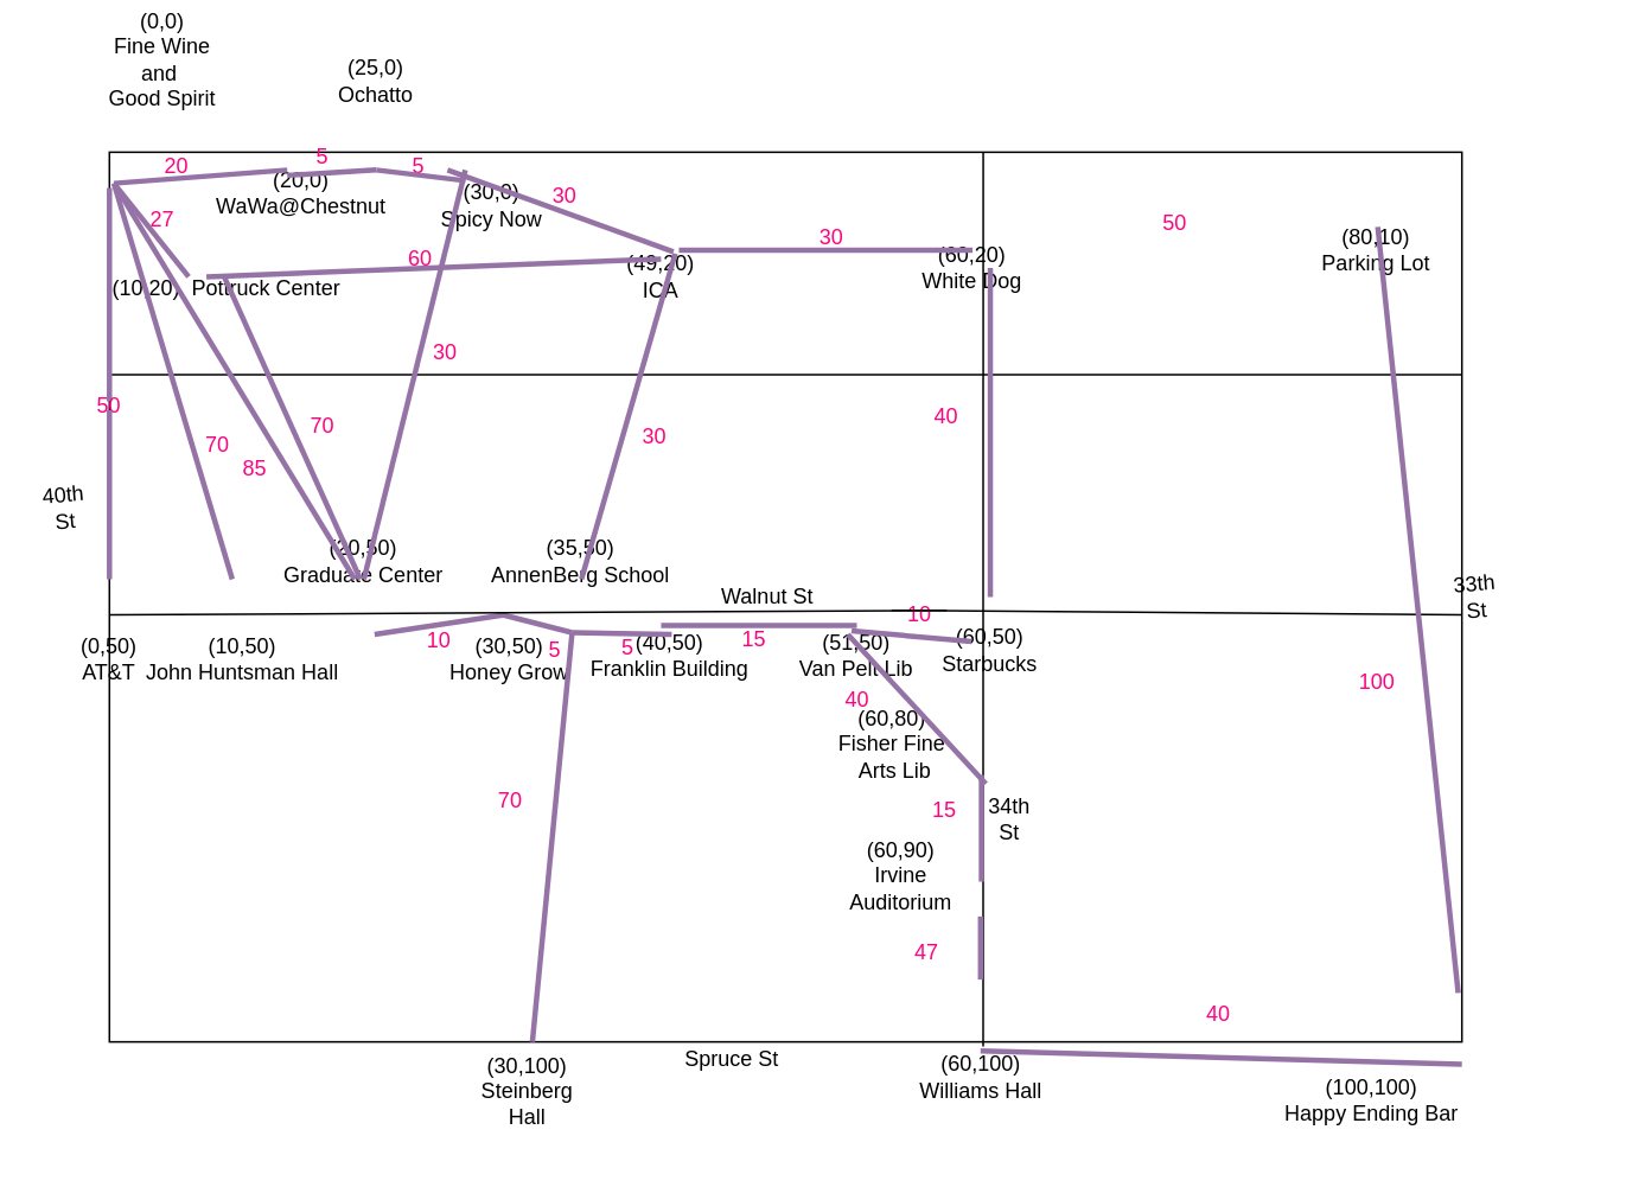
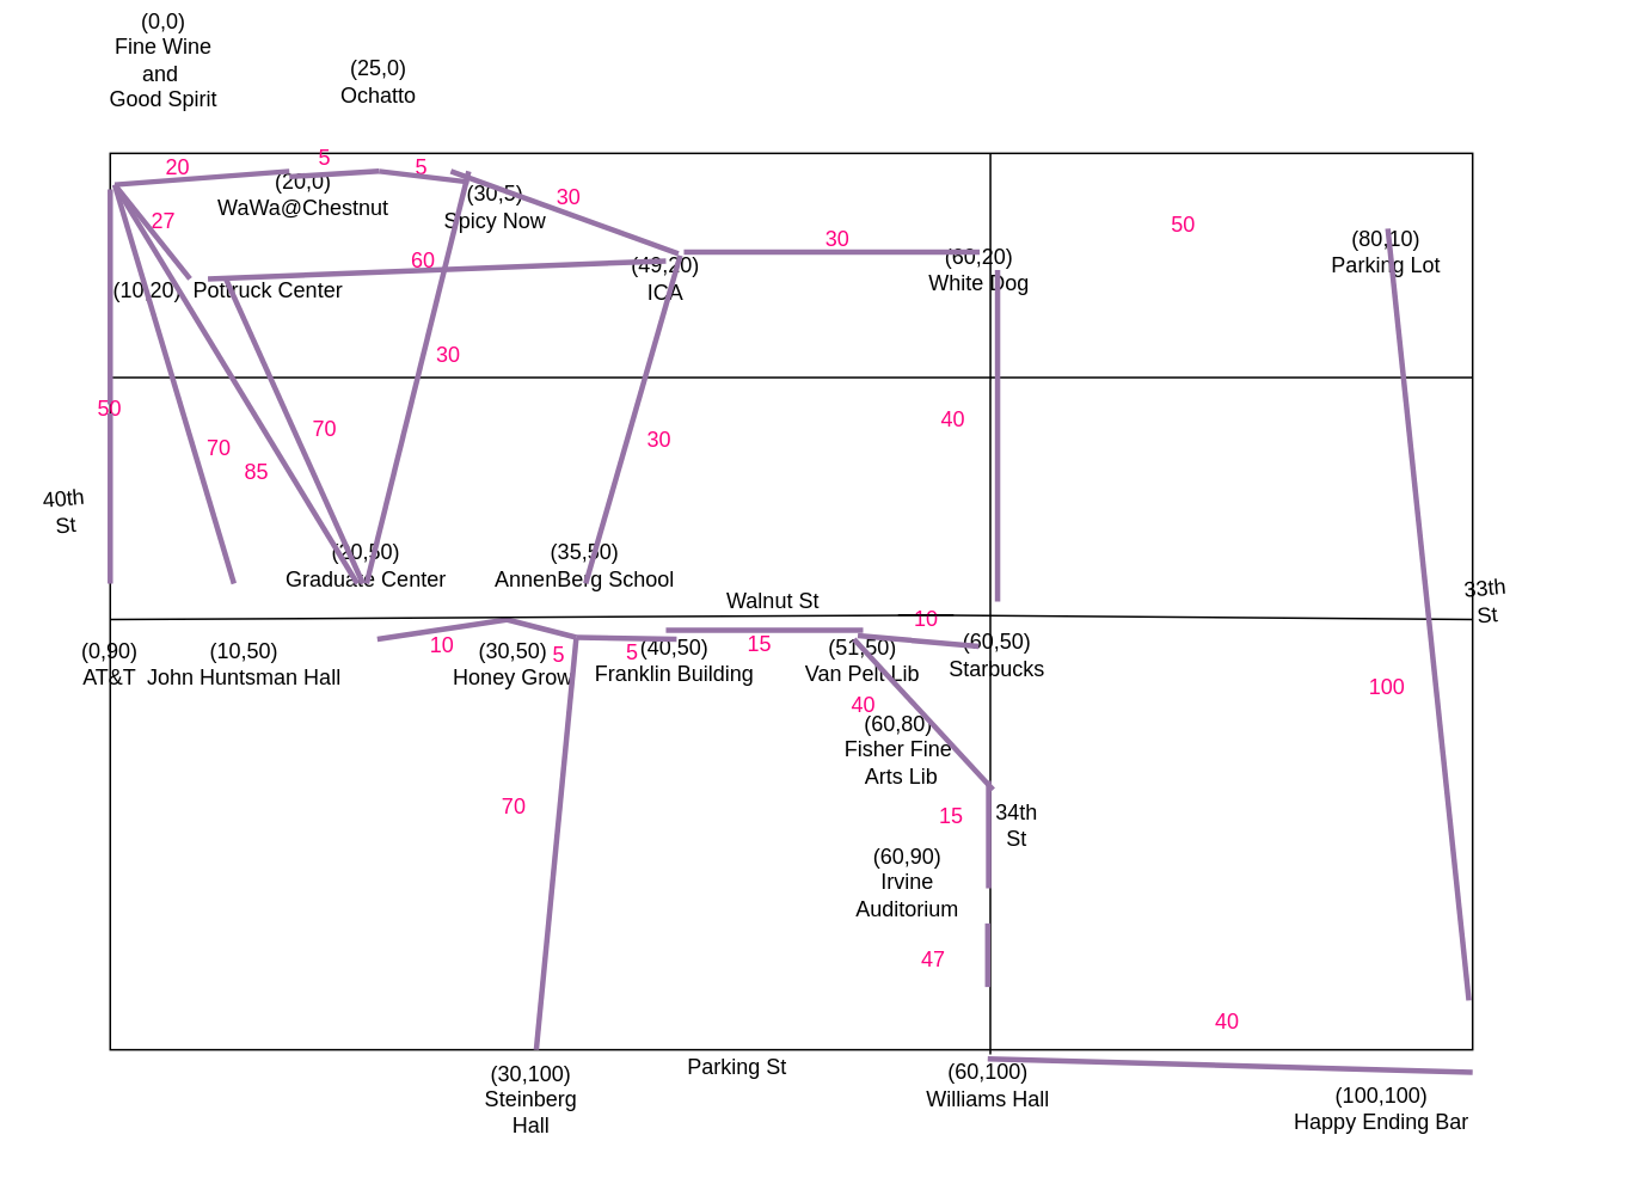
- <mxCell id="95" value="(30,0)&lt;br&gt;Spicy Now&lt;br&gt;" style="text;html=1;strokeColor=none;fillColor=none;align=center;verticalAlign=middle;whiteSpace=wrap;rounded=0;" parent="90" vertex="1"><mxGeometry x="65" y="60" width="110" height="20" as="geometry" /></mxCell>
+ <mxCell id="95" value="(30,5)&lt;br&gt;Spicy Now&lt;br&gt;" style="text;html=1;strokeColor=none;fillColor=none;align=center;verticalAlign=middle;whiteSpace=wrap;rounded=0;" parent="90" vertex="1"><mxGeometry x="65" y="60" width="110" height="20" as="geometry" /></mxCell>
- <mxCell id="15" value="(0,50) &lt;br&gt;AT&amp;amp;T" style="text;html=1;strokeColor=none;fillColor=none;align=center;verticalAlign=middle;whiteSpace=wrap;rounded=0;" parent="12" vertex="1"><mxGeometry x="-18" y="30" width="76" height="30" as="geometry" /></mxCell>
+ <mxCell id="15" value="(0,90) &lt;br&gt;AT&amp;amp;T" style="text;html=1;strokeColor=none;fillColor=none;align=center;verticalAlign=middle;whiteSpace=wrap;rounded=0;" parent="12" vertex="1"><mxGeometry x="-18" y="30" width="76" height="30" as="geometry" /></mxCell>
- <mxCell id="8" value="Spruce St&lt;br&gt;" style="text;html=1;strokeColor=none;fillColor=none;align=center;verticalAlign=middle;whiteSpace=wrap;rounded=0;" parent="1" vertex="1"><mxGeometry x="361" y="585" width="100" height="20" as="geometry" /></mxCell>
+ <mxCell id="8" value="Parking St&lt;br&gt;" style="text;html=1;strokeColor=none;fillColor=none;align=center;verticalAlign=middle;whiteSpace=wrap;rounded=0;" parent="1" vertex="1"><mxGeometry x="361" y="585" width="100" height="20" as="geometry" /></mxCell>
